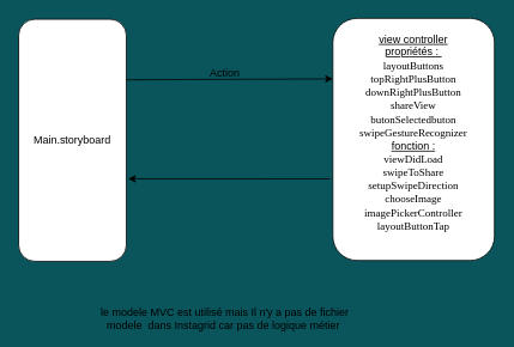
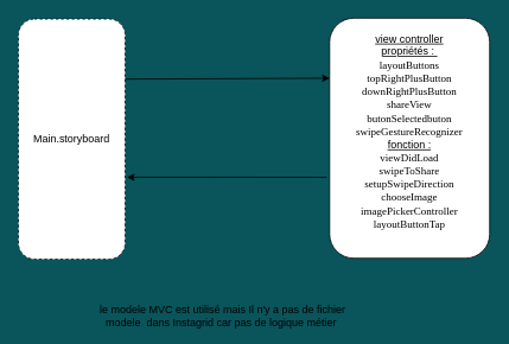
- <mxCell id="6" value="Action" style="text;html=1;strokeColor=none;fillColor=none;align=center;verticalAlign=middle;whiteSpace=wrap;rounded=0;" vertex="1" parent="1"><mxGeometry x="230" y="71" width="40" height="20" as="geometry" /></mxCell>
- <mxCell id="2" value="Main.storyboard" style="rounded=1;whiteSpace=wrap;html=1;" vertex="1" parent="1"><mxGeometry x="20" y="21" width="120" height="270" as="geometry" /></mxCell>
+ <mxCell id="2" value="Main.storyboard" style="rounded=1;whiteSpace=wrap;html=1;dashed=1;" vertex="1" parent="1"><mxGeometry x="20" y="21" width="120" height="270" as="geometry" /></mxCell>
